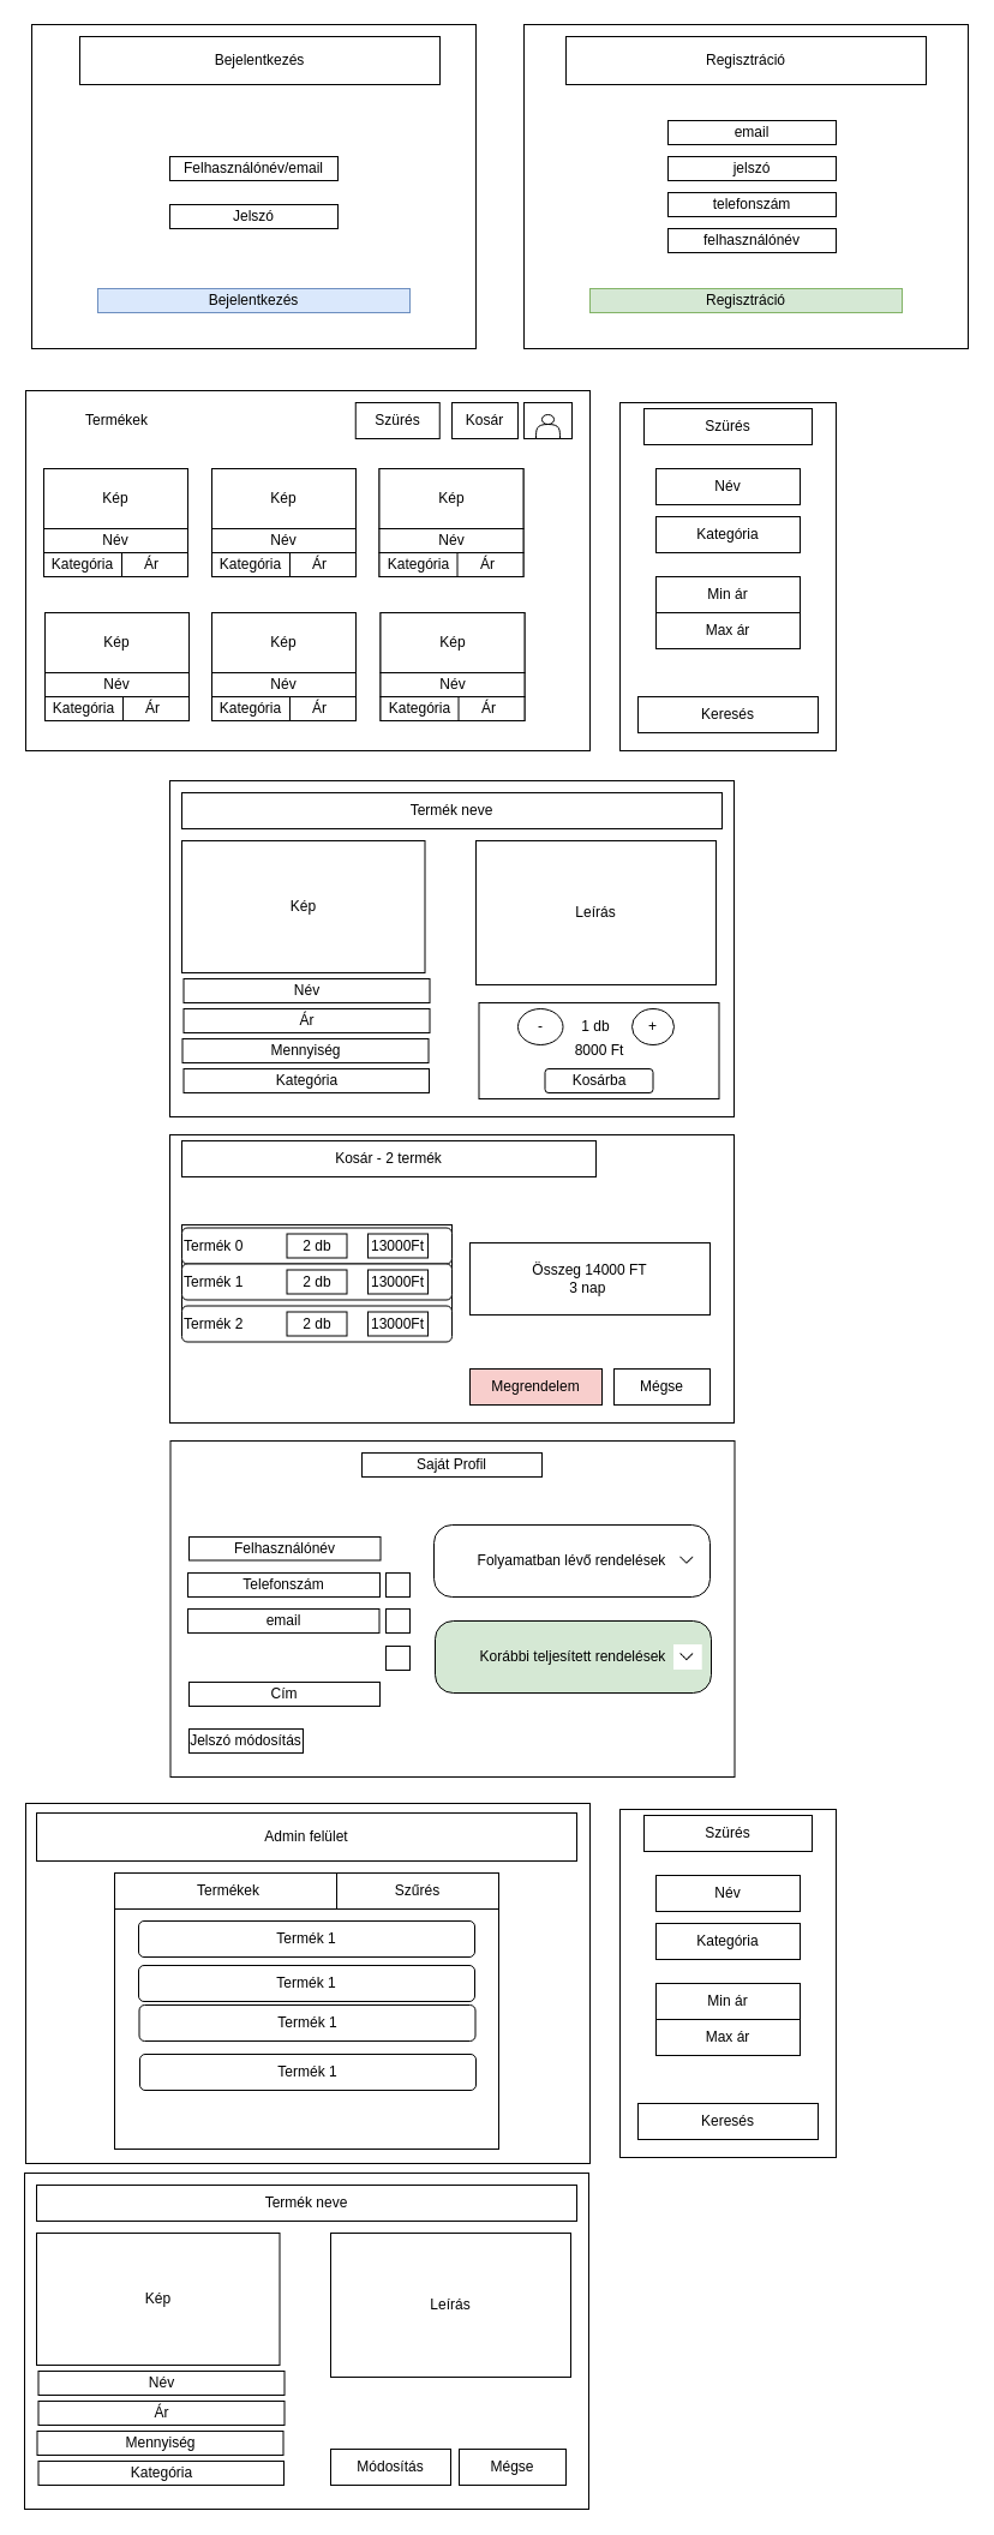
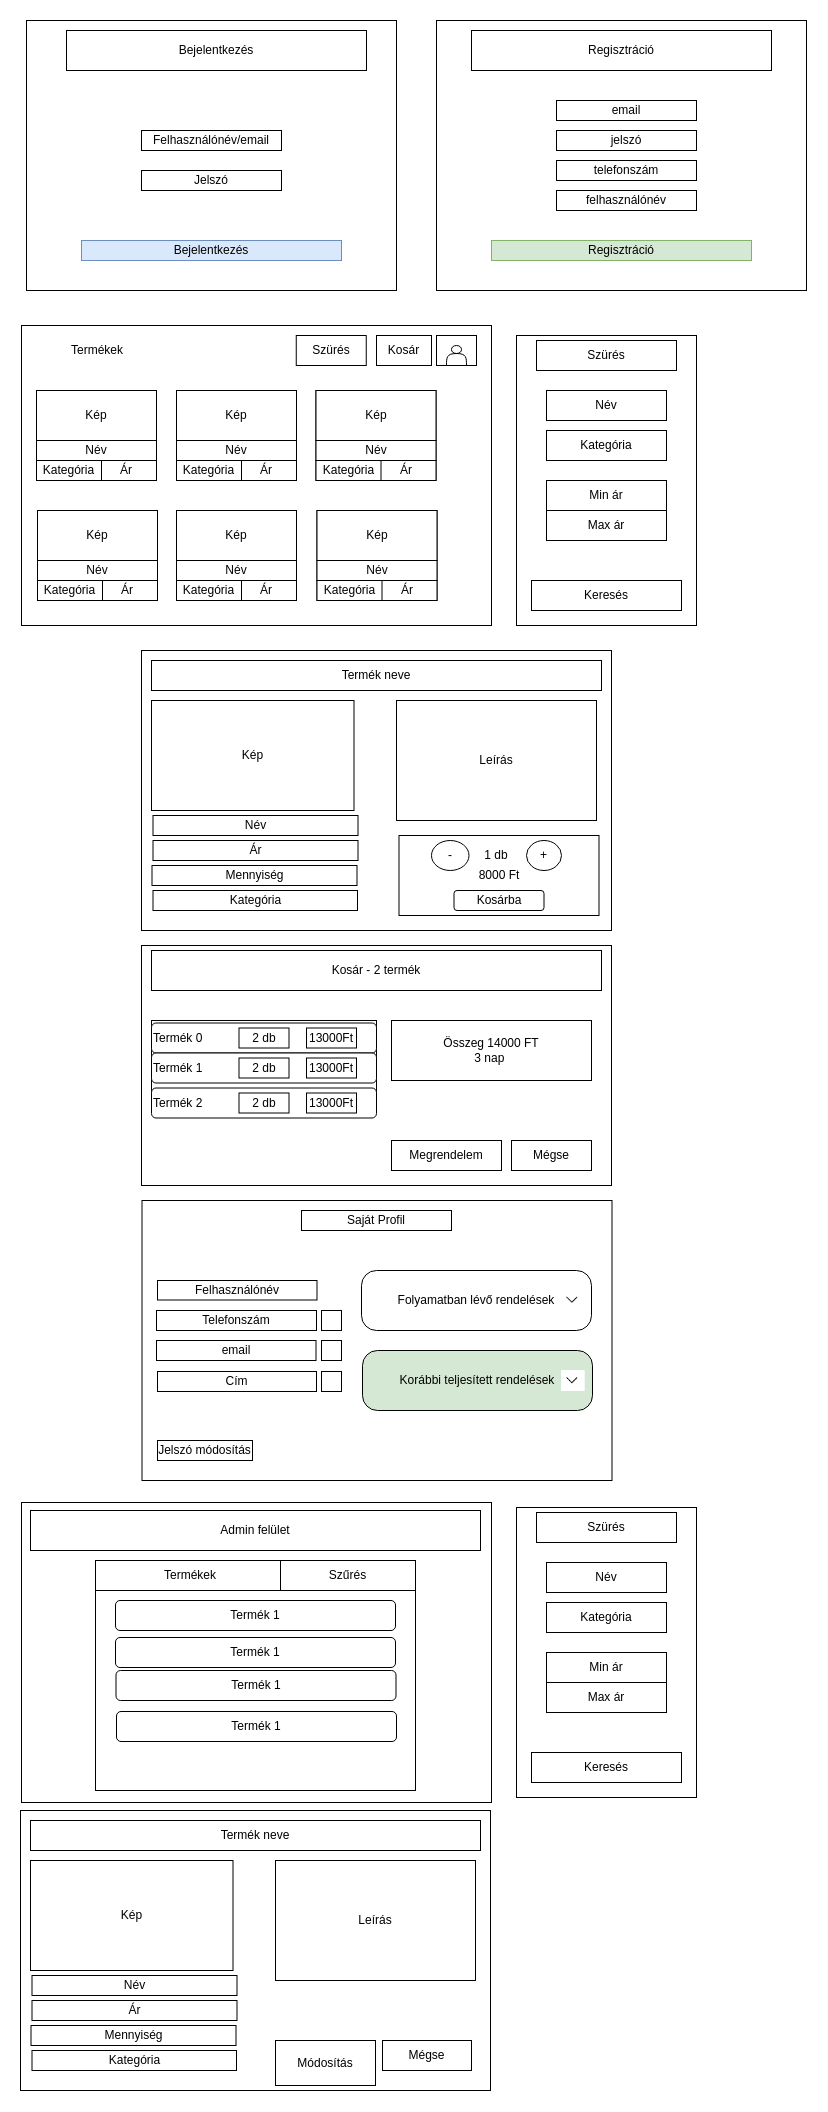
- <mxCell id="38" value="Kosár - 2 termék" style="rounded=0;whiteSpace=wrap;html=1;" parent="1" vertex="1"><mxGeometry x="151" y="950" width="345" height="30" as="geometry" /></mxCell>
+ <mxCell id="38" value="Kosár - 2 termék" style="rounded=0;whiteSpace=wrap;html=1;" parent="1" vertex="1"><mxGeometry x="151" y="950" width="450" height="40" as="geometry" /></mxCell>
- <mxCell id="49" value="Összeg 14000 FT&lt;br&gt;3 nap&amp;nbsp;" style="rounded=0;whiteSpace=wrap;html=1;" parent="1" vertex="1"><mxGeometry x="391" y="1035" width="200" height="60" as="geometry" /></mxCell>
+ <mxCell id="49" value="Összeg 14000 FT&lt;br&gt;3 nap&amp;nbsp;" style="rounded=0;whiteSpace=wrap;html=1;" parent="1" vertex="1"><mxGeometry x="391" y="1020" width="200" height="60" as="geometry" /></mxCell>
- <mxCell id="40" value="Megrendelem" style="rounded=0;whiteSpace=wrap;html=1;fillColor=#f8cecc;" parent="1" vertex="1"><mxGeometry x="391" y="1140" width="110" height="30" as="geometry" /></mxCell>
+ <mxCell id="40" value="Megrendelem" style="rounded=0;whiteSpace=wrap;html=1;" parent="1" vertex="1"><mxGeometry x="391" y="1140" width="110" height="30" as="geometry" /></mxCell>
- <mxCell id="57" value="Cím" style="rounded=0;whiteSpace=wrap;html=1;" vertex="1" parent="1"><mxGeometry x="157" y="1401" width="159" height="20" as="geometry" /></mxCell>
+ <mxCell id="57" value="Cím" style="rounded=0;whiteSpace=wrap;html=1;" vertex="1" parent="1"><mxGeometry x="157" y="1371" width="159" height="20" as="geometry" /></mxCell>
- <mxCell id="124" value="Módosítás" style="rounded=0;whiteSpace=wrap;html=1;" vertex="1" parent="1"><mxGeometry x="275" y="2040" width="100" height="30" as="geometry" /></mxCell>
+ <mxCell id="124" value="Módosítás" style="rounded=0;whiteSpace=wrap;html=1;" vertex="1" parent="1"><mxGeometry x="275" y="2040" width="100" height="45" as="geometry" /></mxCell>
